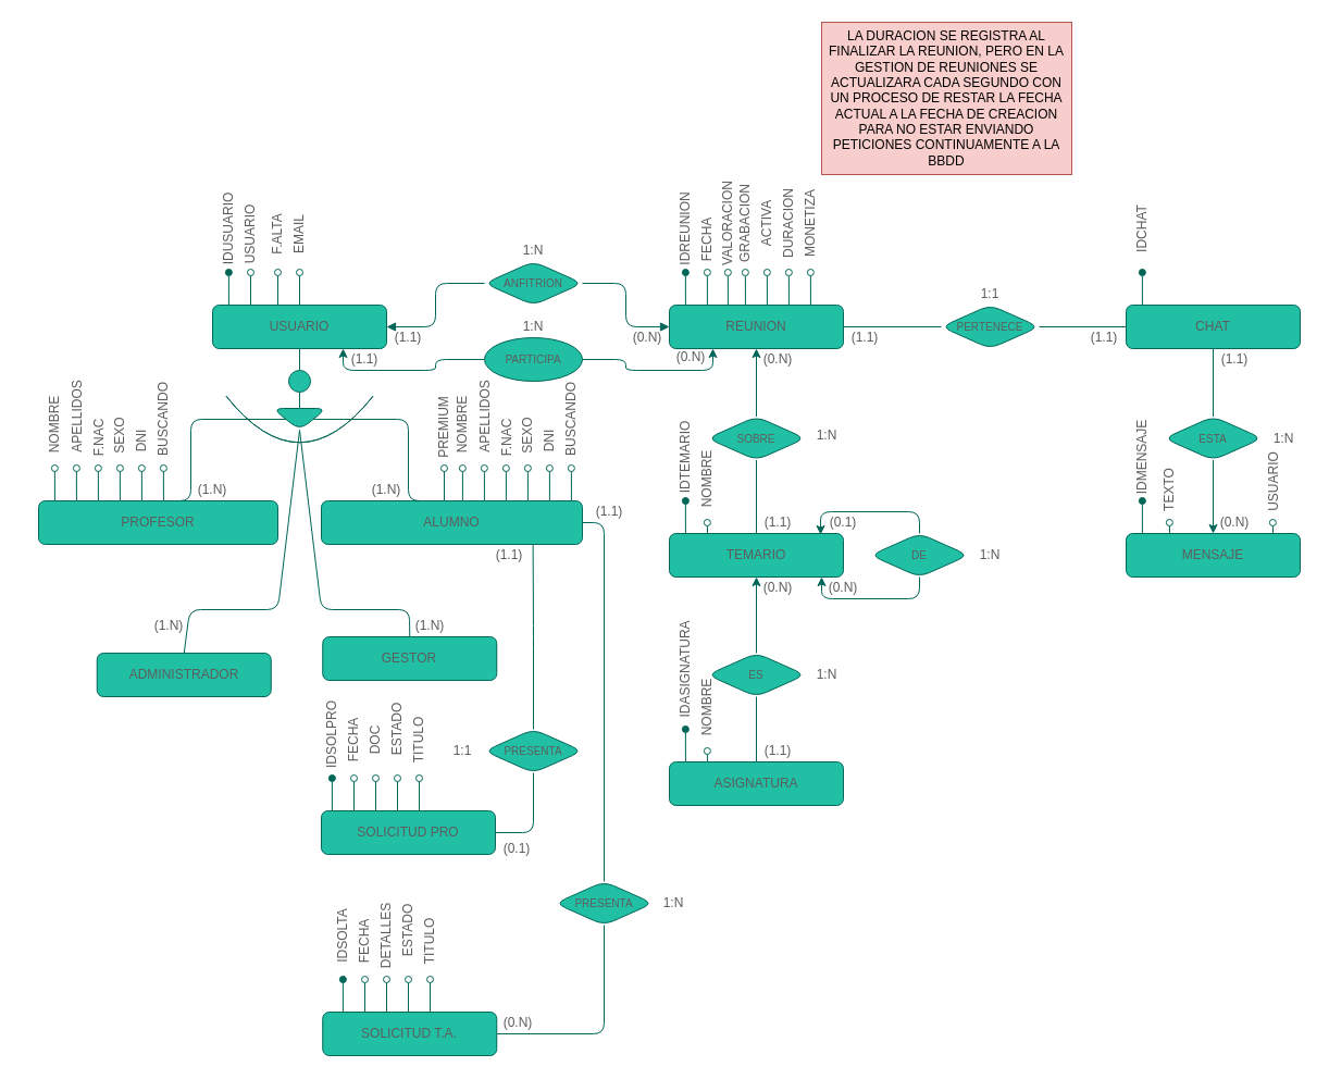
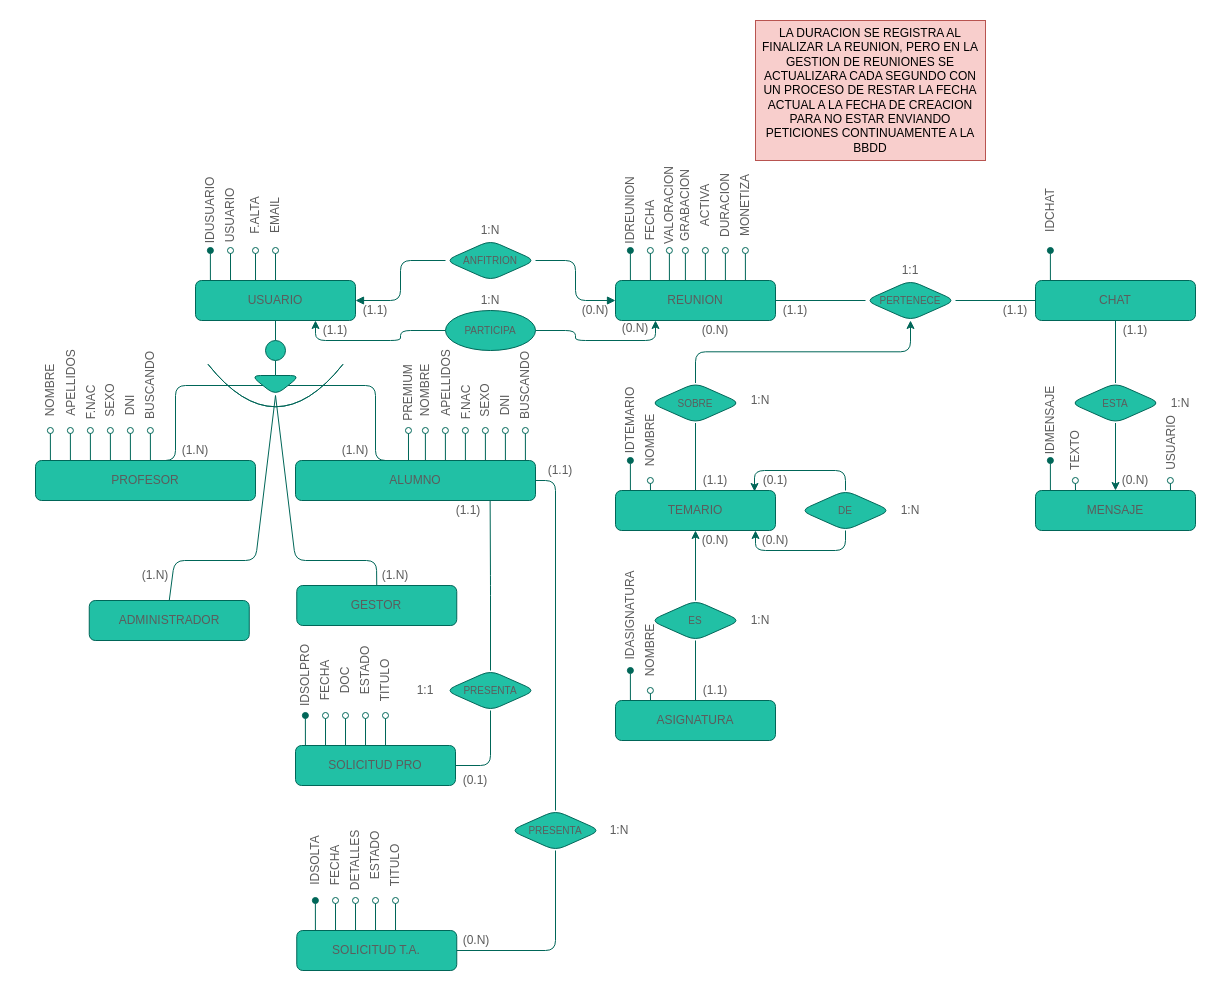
- <mxCell id="36" style="edgeStyle=orthogonalEdgeStyle;orthogonalLoop=1;jettySize=auto;html=1;exitX=0.5;exitY=0;exitDx=0;exitDy=0;entryX=0.5;entryY=1;entryDx=0;entryDy=0;fontColor=#5C5C5C;strokeColor=#006658;fillColor=#21C0A5;" parent="1" source="38" target="6" edge="1"><mxGeometry relative="1" as="geometry" /></mxCell>
+ <mxCell id="36" style="edgeStyle=orthogonalEdgeStyle;orthogonalLoop=1;jettySize=auto;html=1;exitX=0.5;exitY=0;exitDx=0;exitDy=0;fontColor=#5C5C5C;strokeColor=#006658;fillColor=#21C0A5;" parent="1" source="38" target="32" edge="1"><mxGeometry relative="1" as="geometry" /></mxCell>
